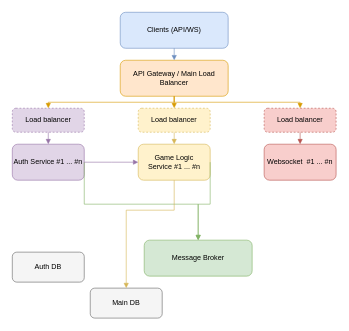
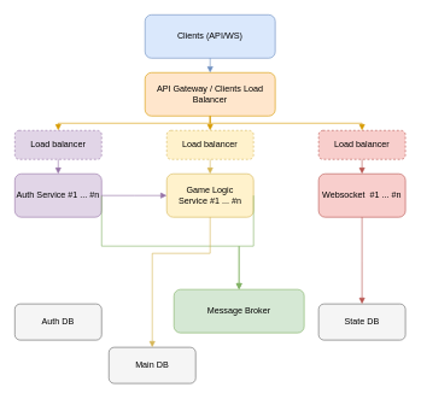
- <mxCell id="3" value="API Gateway / Main Load Balancer" style="rounded=1;whiteSpace=wrap;html=1;fillColor=#ffe6cc;strokeColor=#d79b00;" parent="1" vertex="1"><mxGeometry x="200" y="100" width="180" height="60" as="geometry" /></mxCell>
+ <mxCell id="3" value="API Gateway / Clients Load Balancer" style="rounded=1;whiteSpace=wrap;html=1;fillColor=#ffe6cc;strokeColor=#d79b00;" parent="1" vertex="1"><mxGeometry x="200" y="100" width="180" height="60" as="geometry" /></mxCell>
+ <mxCell id="24" style="edgeStyle=elbowEdgeStyle;elbow=vertical;rounded=0;orthogonalLoop=1;jettySize=auto;html=1;endArrow=block;endFill=1;strokeColor=#b85450;" parent="1" source="9" target="13" edge="1"><mxGeometry relative="1" as="geometry" /></mxCell>
+ <mxCell id="13" value="State DB" style="rounded=1;whiteSpace=wrap;html=1;fillColor=#f5f5f5;strokeColor=#666666;" parent="1" vertex="1"><mxGeometry x="440" y="420" width="120" height="50" as="geometry" /></mxCell>
